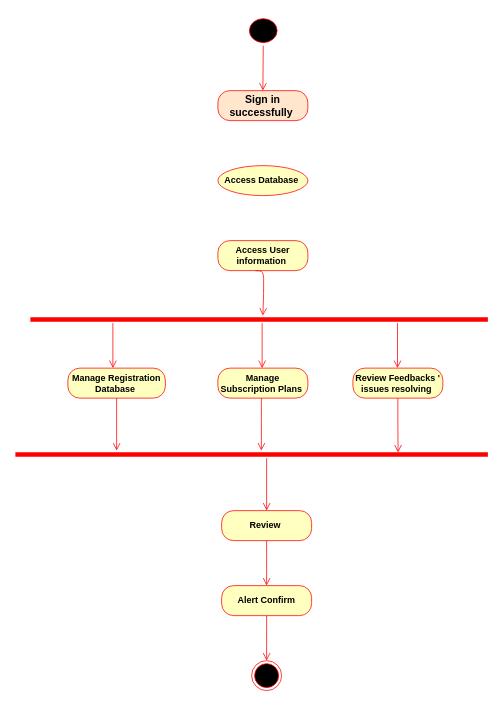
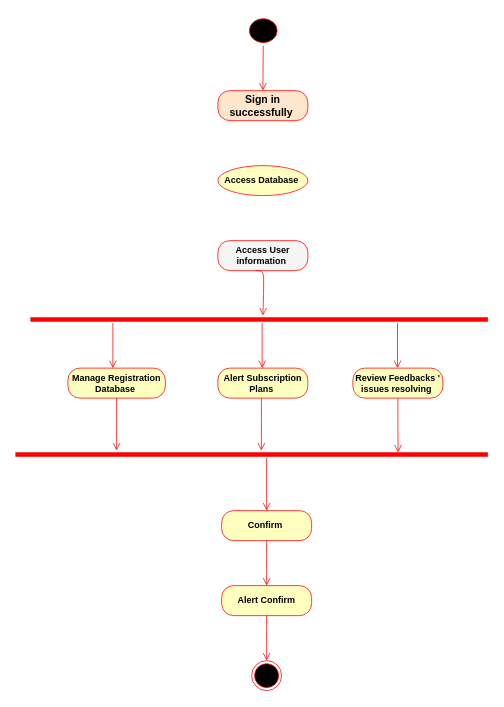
- <mxCell id="6" value="&lt;b&gt;Access User information&amp;nbsp;&lt;/b&gt;" style="rounded=1;whiteSpace=wrap;html=1;arcSize=40;fontColor=#000000;fillColor=#ffffc0;strokeColor=#ff0000;" parent="1" vertex="1"><mxGeometry x="290" y="320" width="120" height="40" as="geometry" /></mxCell>
+ <mxCell id="6" value="&lt;b&gt;Access User information&amp;nbsp;&lt;/b&gt;" style="rounded=1;whiteSpace=wrap;html=1;arcSize=40;fontColor=#000000;fillColor=#f5f5f5;strokeColor=#ff0000;" parent="1" vertex="1"><mxGeometry x="290" y="320" width="120" height="40" as="geometry" /></mxCell>
- <mxCell id="12" value="&lt;b&gt;Manage Subscription Plans&amp;nbsp;&lt;/b&gt;" style="rounded=1;whiteSpace=wrap;html=1;arcSize=40;fontColor=#000000;fillColor=#ffffc0;strokeColor=#ff0000;" parent="1" vertex="1"><mxGeometry x="290" y="490" width="120" height="40" as="geometry" /></mxCell>
+ <mxCell id="12" value="&lt;b&gt;Alert Subscription Plans&amp;nbsp;&lt;/b&gt;" style="rounded=1;whiteSpace=wrap;html=1;arcSize=40;fontColor=#000000;fillColor=#ffffc0;strokeColor=#ff0000;" parent="1" vertex="1"><mxGeometry x="290" y="490" width="120" height="40" as="geometry" /></mxCell>
- <mxCell id="20" value="&lt;b&gt;Review&lt;/b&gt;&amp;nbsp;" style="rounded=1;whiteSpace=wrap;html=1;arcSize=40;fontColor=#000000;fillColor=#ffffc0;strokeColor=#ff0000;" parent="1" vertex="1"><mxGeometry x="295" y="680" width="120" height="40" as="geometry" /></mxCell>
+ <mxCell id="20" value="&lt;b&gt;Confirm&lt;/b&gt;&amp;nbsp;" style="rounded=1;whiteSpace=wrap;html=1;arcSize=40;fontColor=#000000;fillColor=#ffffc0;strokeColor=#ff0000;" parent="1" vertex="1"><mxGeometry x="295" y="680" width="120" height="40" as="geometry" /></mxCell>
